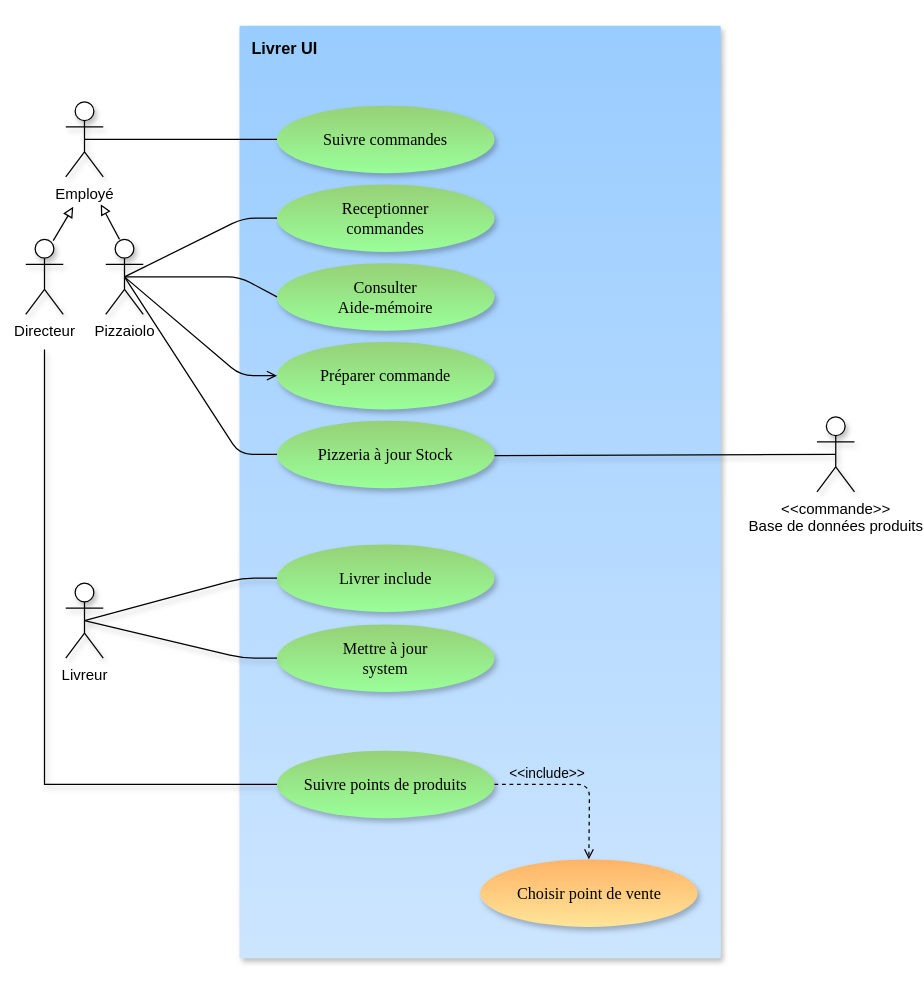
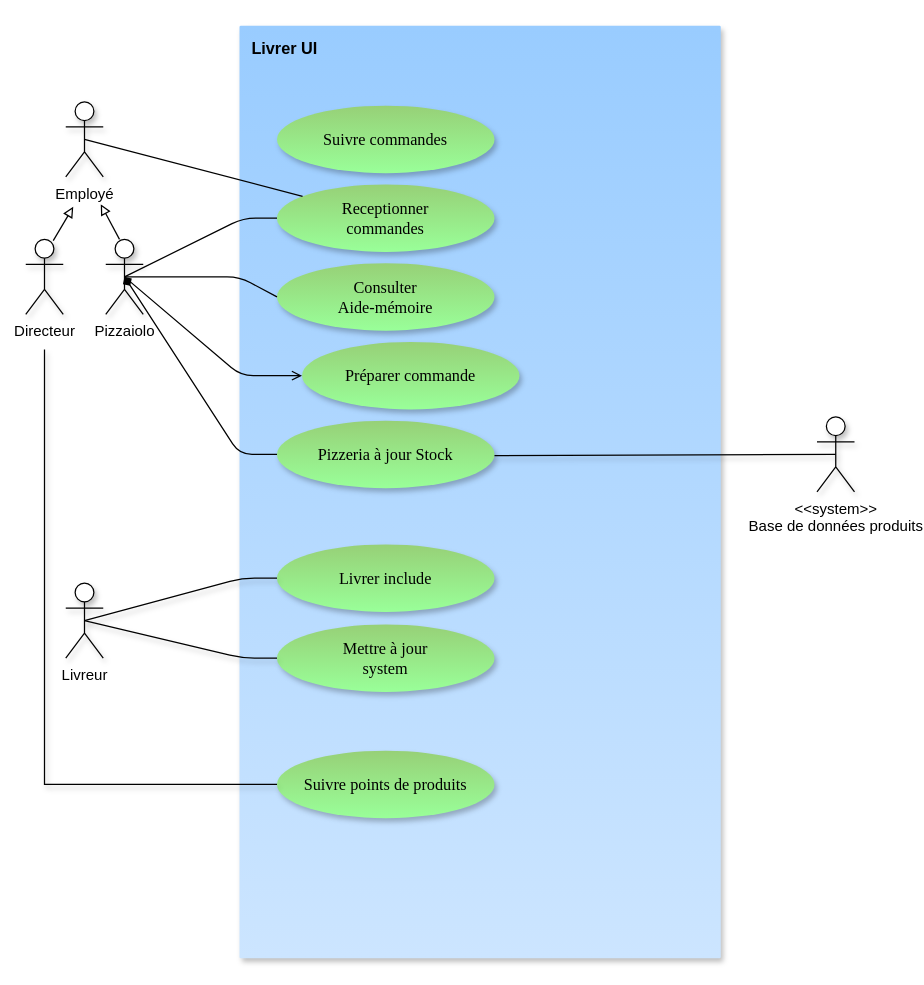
- <mxCell id="16" style="edgeStyle=none;rounded=0;orthogonalLoop=1;jettySize=auto;html=1;exitX=0.5;exitY=0.5;exitDx=0;exitDy=0;exitPerimeter=0;endArrow=none;endFill=0;fontFamily=Verdana;fontSize=13;" parent="1" source="17" target="7" edge="1"><mxGeometry relative="1" as="geometry" /></mxCell>
+ <mxCell id="16" style="edgeStyle=none;rounded=0;orthogonalLoop=1;jettySize=auto;html=1;exitX=0.5;exitY=0.5;exitDx=0;exitDy=0;exitPerimeter=0;endArrow=none;endFill=0;fontFamily=Verdana;fontSize=13;" parent="1" source="17" target="14" edge="1"><mxGeometry relative="1" as="geometry" /></mxCell>
- <mxCell id="23" value="" style="endArrow=none;html=1;fontFamily=Verdana;fontSize=13;exitX=0;exitY=0.5;exitDx=0;exitDy=0;entryX=0.5;entryY=0.5;entryDx=0;entryDy=0;entryPerimeter=0;" parent="1" source="13" target="24" edge="1"><mxGeometry width="50" height="50" relative="1" as="geometry"><mxPoint x="82" y="321.5" as="sourcePoint" /><mxPoint x="132" y="271.5" as="targetPoint" /><Array as="points"><mxPoint x="191" y="363" /></Array></mxGeometry></mxCell>
+ <mxCell id="23" value="" style="endArrow=diamond;html=1;fontFamily=Verdana;fontSize=13;exitX=0;exitY=0.5;exitDx=0;exitDy=0;entryX=0.5;entryY=0.5;entryDx=0;entryDy=0;entryPerimeter=0;" parent="1" source="13" target="24" edge="1"><mxGeometry width="50" height="50" relative="1" as="geometry"><mxPoint x="82" y="321.5" as="sourcePoint" /><mxPoint x="132" y="271.5" as="targetPoint" /><Array as="points"><mxPoint x="191" y="363" /></Array></mxGeometry></mxCell>
- <mxCell id="15" value="Préparer commande" style="ellipse;whiteSpace=wrap;html=1;fontSize=13;fillColor=#97D077;strokeColor=none;fontFamily=Verdana;shadow=1;gradientColor=#99FF99;" parent="1" vertex="1"><mxGeometry x="221" y="273" width="174" height="54" as="geometry" /></mxCell>
+ <mxCell id="15" value="Préparer commande" style="ellipse;whiteSpace=wrap;html=1;fontSize=13;fillColor=#97D077;strokeColor=none;fontFamily=Verdana;shadow=1;gradientColor=#99FF99;" parent="1" vertex="1"><mxGeometry x="241" y="273" width="174" height="54" as="geometry" /></mxCell>
- <mxCell id="3" value="&lt;div&gt;&amp;lt;&amp;lt;commande&amp;gt;&amp;gt;&lt;/div&gt;&lt;div&gt;Base de données produits&lt;br&gt;&lt;/div&gt;" style="shape=umlActor;verticalLabelPosition=bottom;labelBackgroundColor=none;verticalAlign=top;html=1;outlineConnect=0;shadow=1;" parent="1" vertex="1"><mxGeometry x="653" y="333" width="30" height="60" as="geometry" /></mxCell>
+ <mxCell id="3" value="&lt;div&gt;&amp;lt;&amp;lt;system&amp;gt;&amp;gt;&lt;/div&gt;&lt;div&gt;Base de données produits&lt;br&gt;&lt;/div&gt;" style="shape=umlActor;verticalLabelPosition=bottom;labelBackgroundColor=none;verticalAlign=top;html=1;outlineConnect=0;shadow=1;" parent="1" vertex="1"><mxGeometry x="653" y="333" width="30" height="60" as="geometry" /></mxCell>
- <mxCell id="28" value="&amp;lt;&amp;lt;include&amp;gt;&amp;gt;" style="edgeStyle=none;html=1;endArrow=open;verticalAlign=bottom;dashed=1;labelBackgroundColor=none;exitX=1;exitY=0.5;exitDx=0;exitDy=0;entryX=0.5;entryY=0;entryDx=0;entryDy=0;" edge="1" parent="1" source="8" target="10"><mxGeometry x="-0.382" width="160" relative="1" as="geometry"><mxPoint x="-341" y="168" as="sourcePoint" /><mxPoint x="-181" y="168" as="targetPoint" /><Array as="points"><mxPoint x="471" y="627" /></Array><mxPoint as="offset" /></mxGeometry></mxCell>
- <mxCell id="10" value="Choisir point de vente" style="ellipse;whiteSpace=wrap;html=1;fontSize=13;fillColor=#FFB366;strokeColor=none;fontFamily=Verdana;shadow=1;gradientColor=#FFE599;" parent="1" vertex="1"><mxGeometry x="383.5" y="687" width="174" height="54" as="geometry" /></mxCell>
